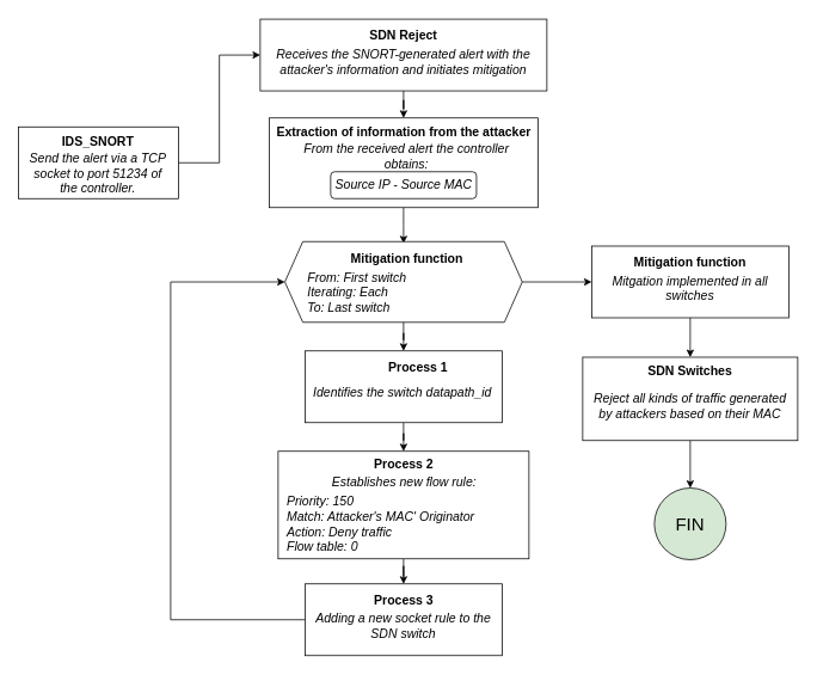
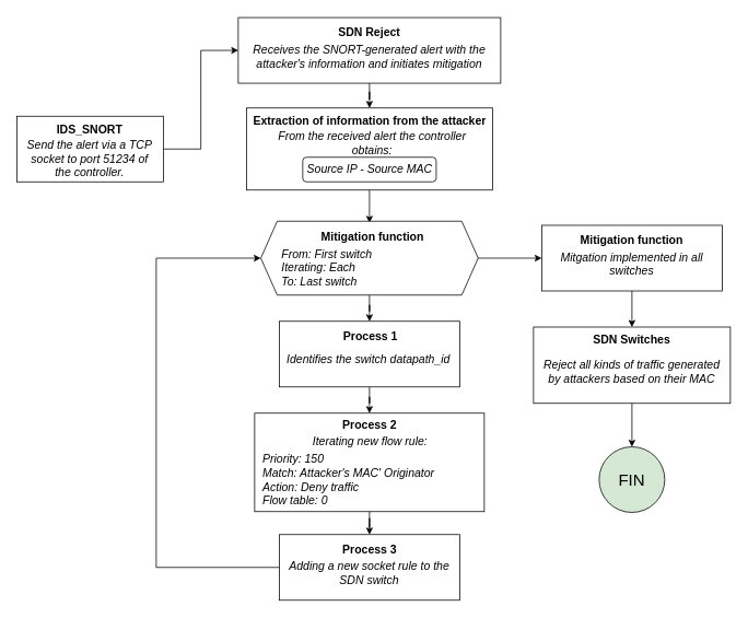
- <mxCell id="22" value="&lt;span style=&quot;font-size: 14px;&quot;&gt;&lt;b&gt;Process 1&lt;/b&gt;&lt;/span&gt;" style="text;html=1;align=center;verticalAlign=middle;whiteSpace=wrap;rounded=0;fontFamily=Helvetica;fontSize=26;fontColor=default;" parent="1" vertex="1"><mxGeometry x="427.6" y="395" width="77.4" height="20" as="geometry" /></mxCell>
+ <mxCell id="22" value="&lt;span style=&quot;font-size: 14px;&quot;&gt;&lt;b&gt;Process 1&lt;/b&gt;&lt;/span&gt;" style="text;html=1;align=center;verticalAlign=middle;whiteSpace=wrap;rounded=0;fontFamily=Helvetica;fontSize=26;fontColor=default;" parent="1" vertex="1"><mxGeometry x="412.6" y="395" width="77.4" height="20" as="geometry" /></mxCell>
- <mxCell id="27" value="&lt;div style=&quot;text-align: center;&quot;&gt;&lt;i style=&quot;&quot;&gt;&lt;span style=&quot;font-size: 14px; font-weight: 400;&quot;&gt;Establishes new flow rule:&lt;/span&gt;&lt;br&gt;&lt;/i&gt;&lt;/div&gt;" style="text;whiteSpace=wrap;html=1;align=center;fontStyle=1;fontSize=10;" parent="1" vertex="1"><mxGeometry x="341.21" y="523" width="220" height="46" as="geometry" /></mxCell>
+ <mxCell id="27" value="&lt;div style=&quot;text-align: center;&quot;&gt;&lt;i style=&quot;&quot;&gt;&lt;span style=&quot;font-size: 14px; font-weight: 400;&quot;&gt;Iterating new flow rule:&lt;/span&gt;&lt;br&gt;&lt;/i&gt;&lt;/div&gt;" style="text;whiteSpace=wrap;html=1;align=center;fontStyle=1;fontSize=10;" parent="1" vertex="1"><mxGeometry x="341.21" y="523" width="220" height="46" as="geometry" /></mxCell>
